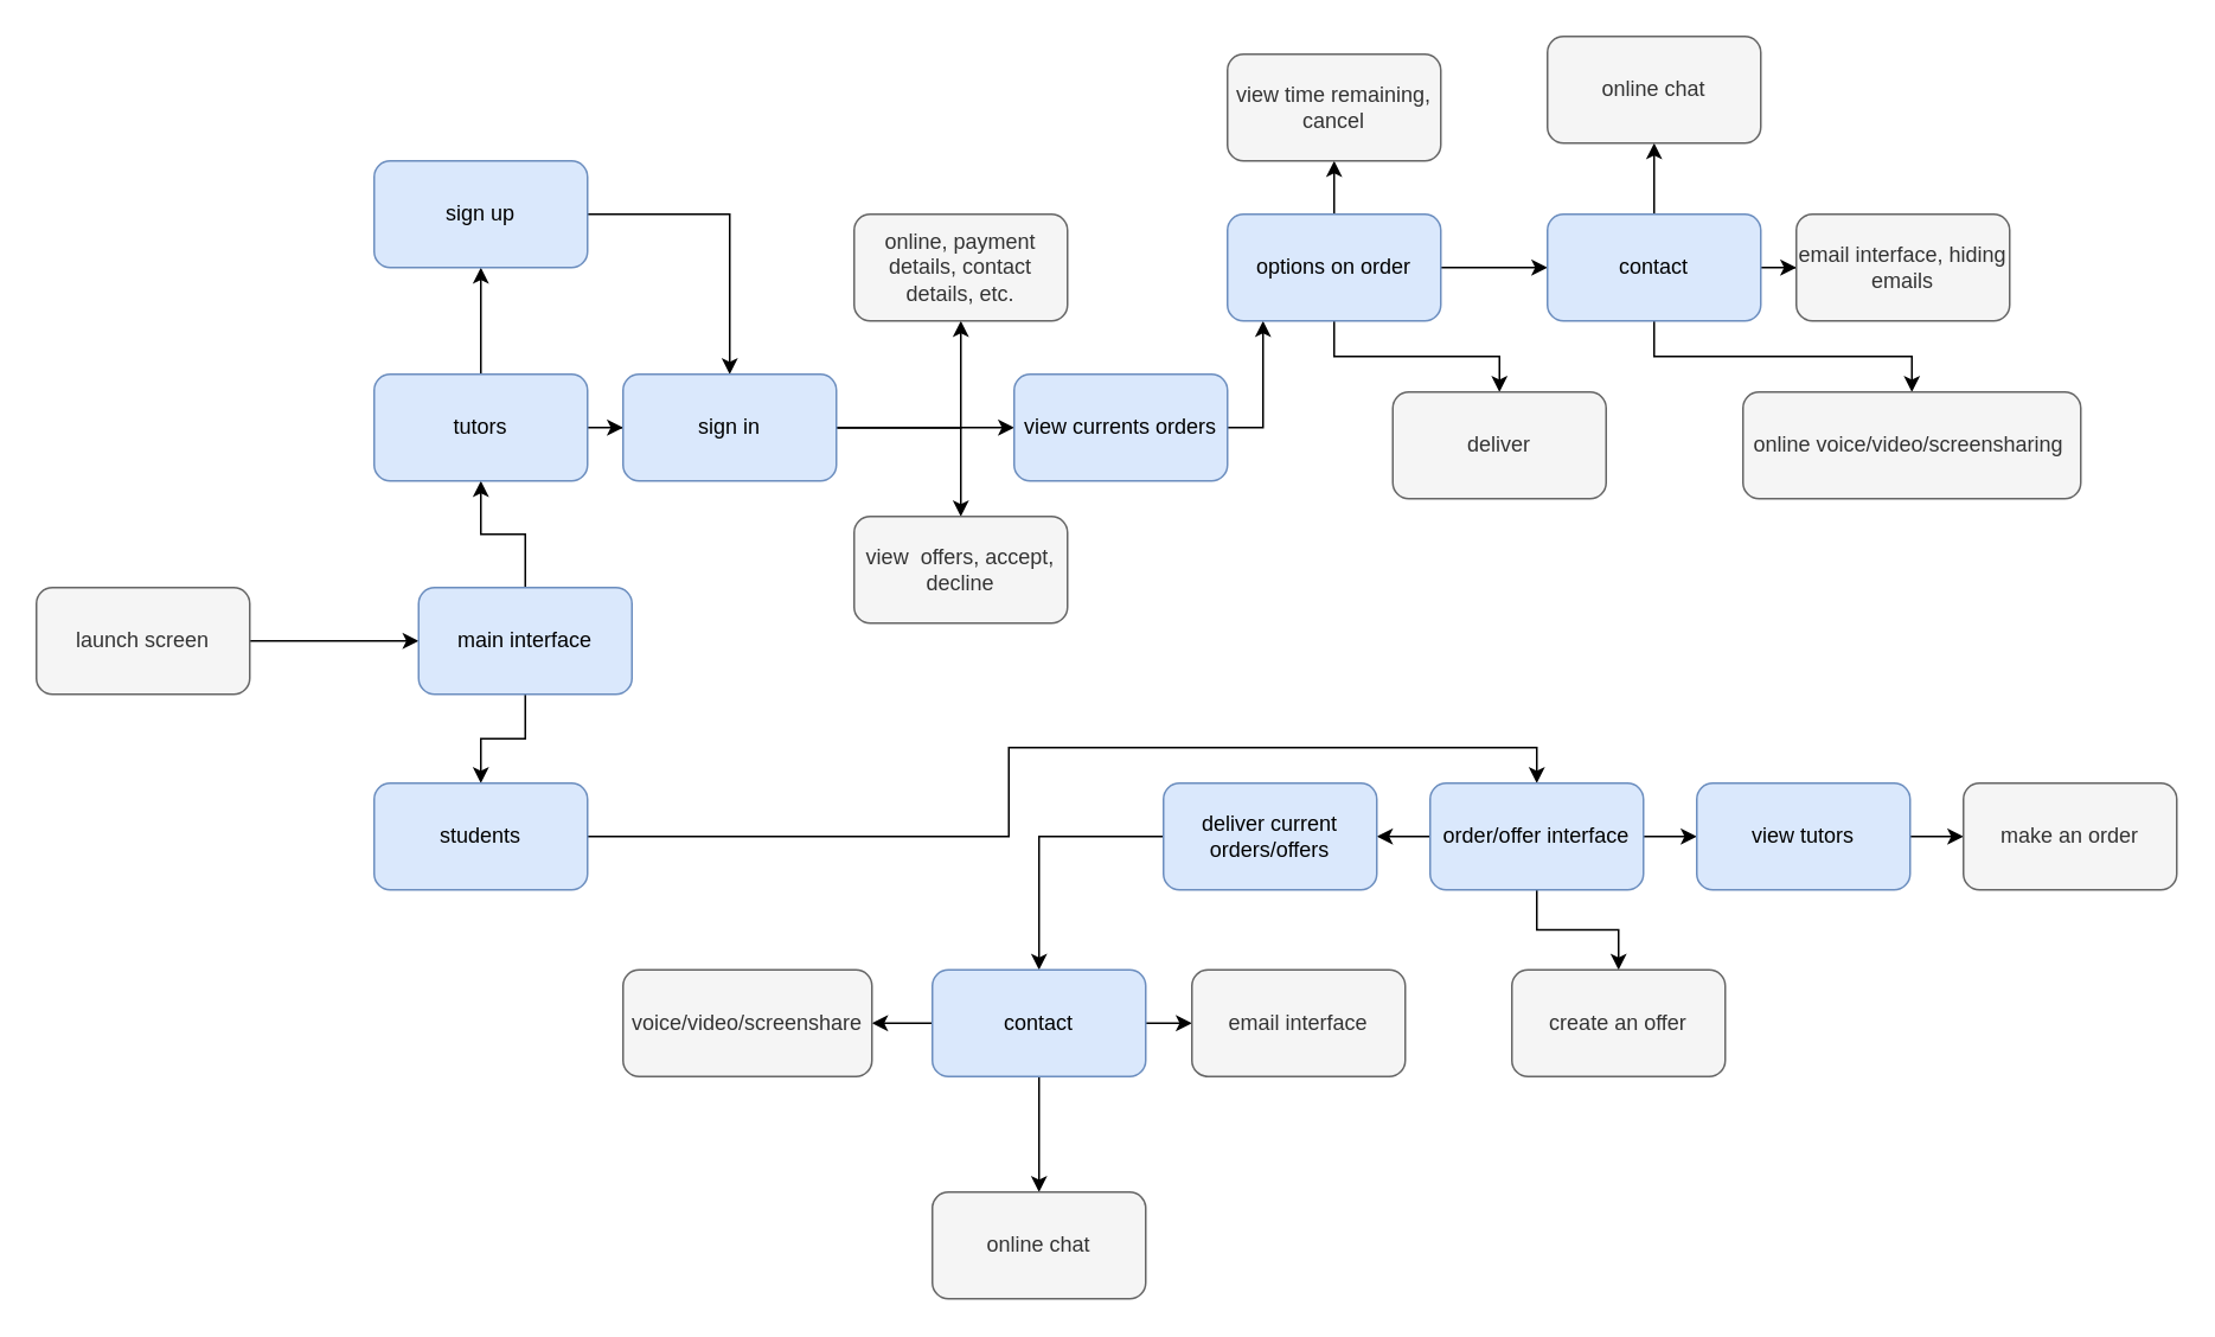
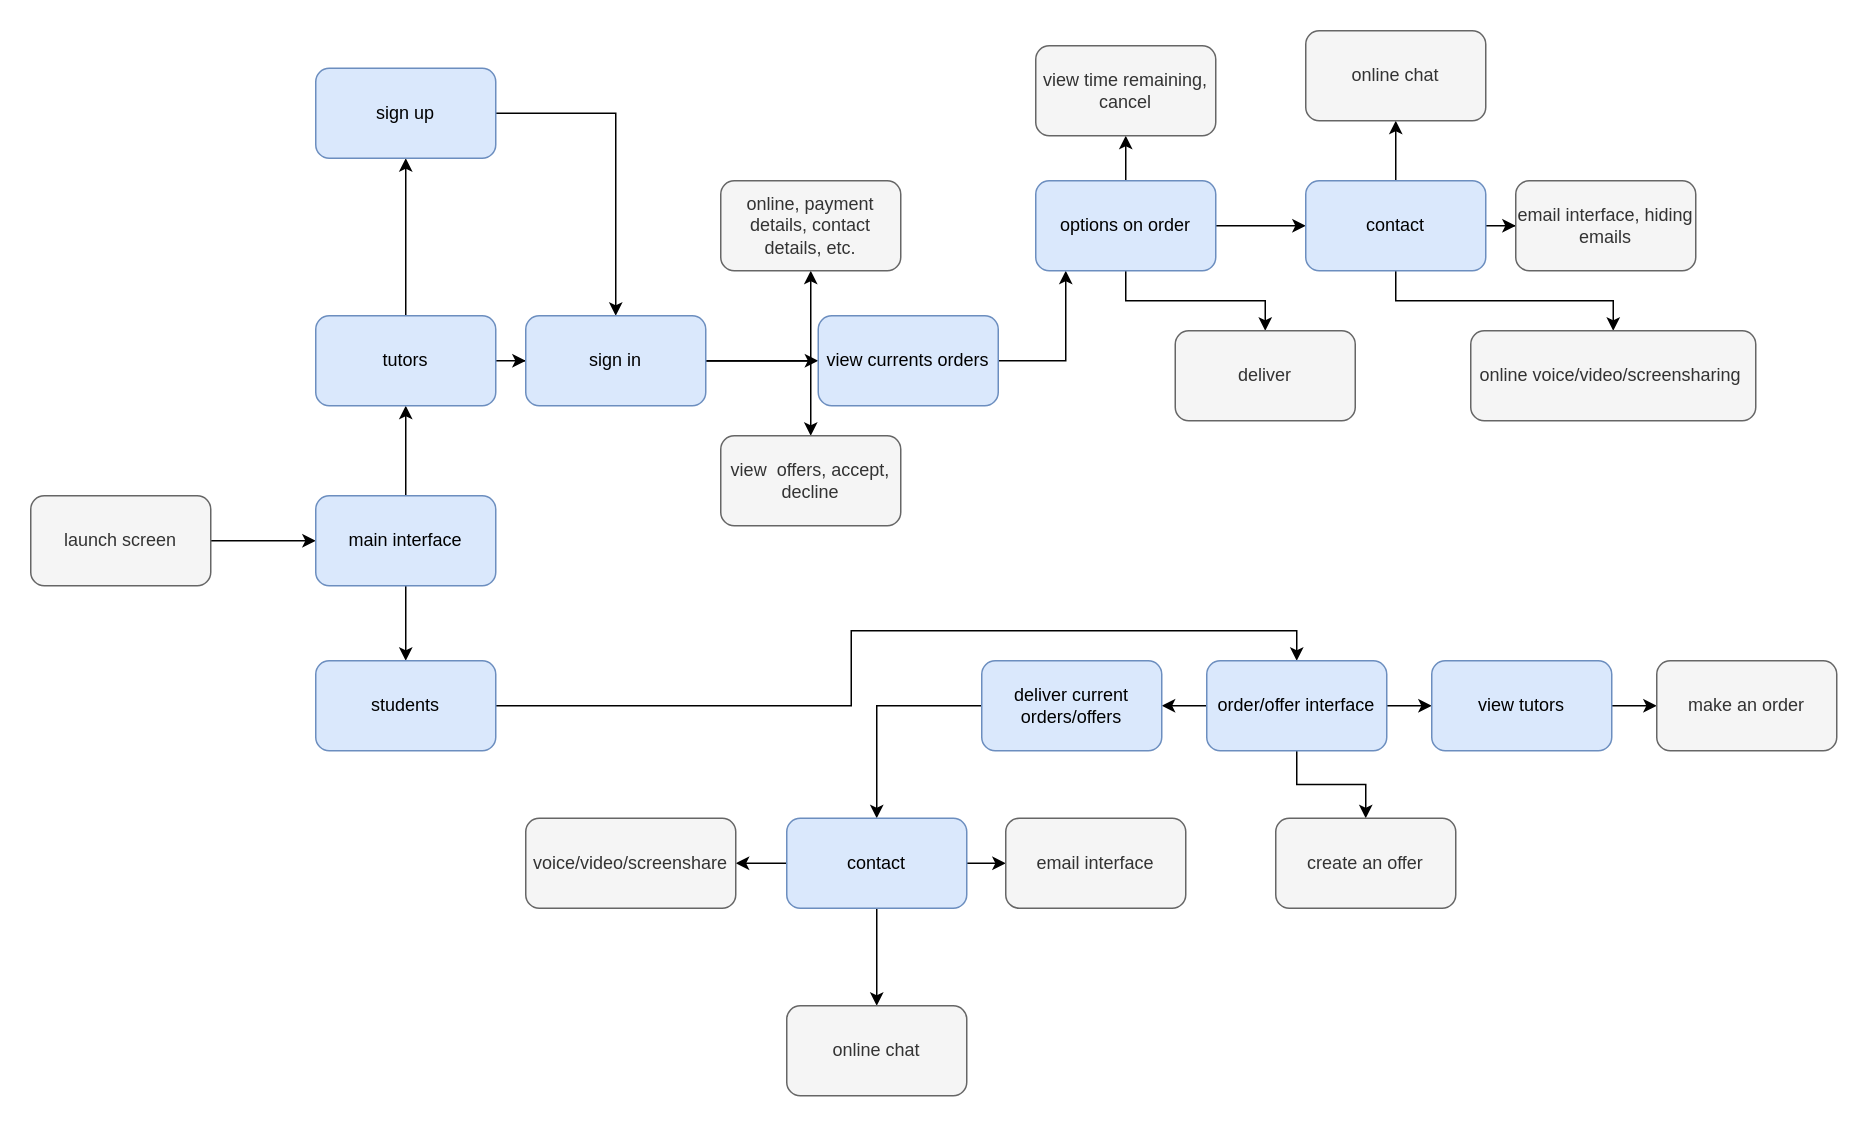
- <mxCell id="13" value="sign up&lt;br&gt;" style="rounded=1;whiteSpace=wrap;html=1;fillColor=#dae8fc;strokeColor=#6c8ebf;" parent="1" vertex="1"><mxGeometry x="210" y="90" width="120" height="60" as="geometry" /></mxCell>
+ <mxCell id="13" value="sign up&lt;br&gt;" style="rounded=1;whiteSpace=wrap;html=1;fillColor=#dae8fc;strokeColor=#6c8ebf;" parent="1" vertex="1"><mxGeometry x="210" y="45" width="120" height="60" as="geometry" /></mxCell>
- <mxCell id="19" value="view currents orders" style="rounded=1;whiteSpace=wrap;html=1;fillColor=#dae8fc;strokeColor=#6c8ebf;" parent="1" vertex="1"><mxGeometry x="570" y="210" width="120" height="60" as="geometry" /></mxCell>
+ <mxCell id="19" value="view currents orders" style="rounded=1;whiteSpace=wrap;html=1;fillColor=#dae8fc;strokeColor=#6c8ebf;" parent="1" vertex="1"><mxGeometry x="545" y="210" width="120" height="60" as="geometry" /></mxCell>
- <mxCell id="6" value="main interface" style="rounded=1;whiteSpace=wrap;html=1;fillColor=#dae8fc;strokeColor=#6c8ebf;" parent="1" vertex="1"><mxGeometry x="235" y="330" width="120" height="60" as="geometry" /></mxCell>
+ <mxCell id="6" value="main interface" style="rounded=1;whiteSpace=wrap;html=1;fillColor=#dae8fc;strokeColor=#6c8ebf;" parent="1" vertex="1"><mxGeometry x="210" y="330" width="120" height="60" as="geometry" /></mxCell>
